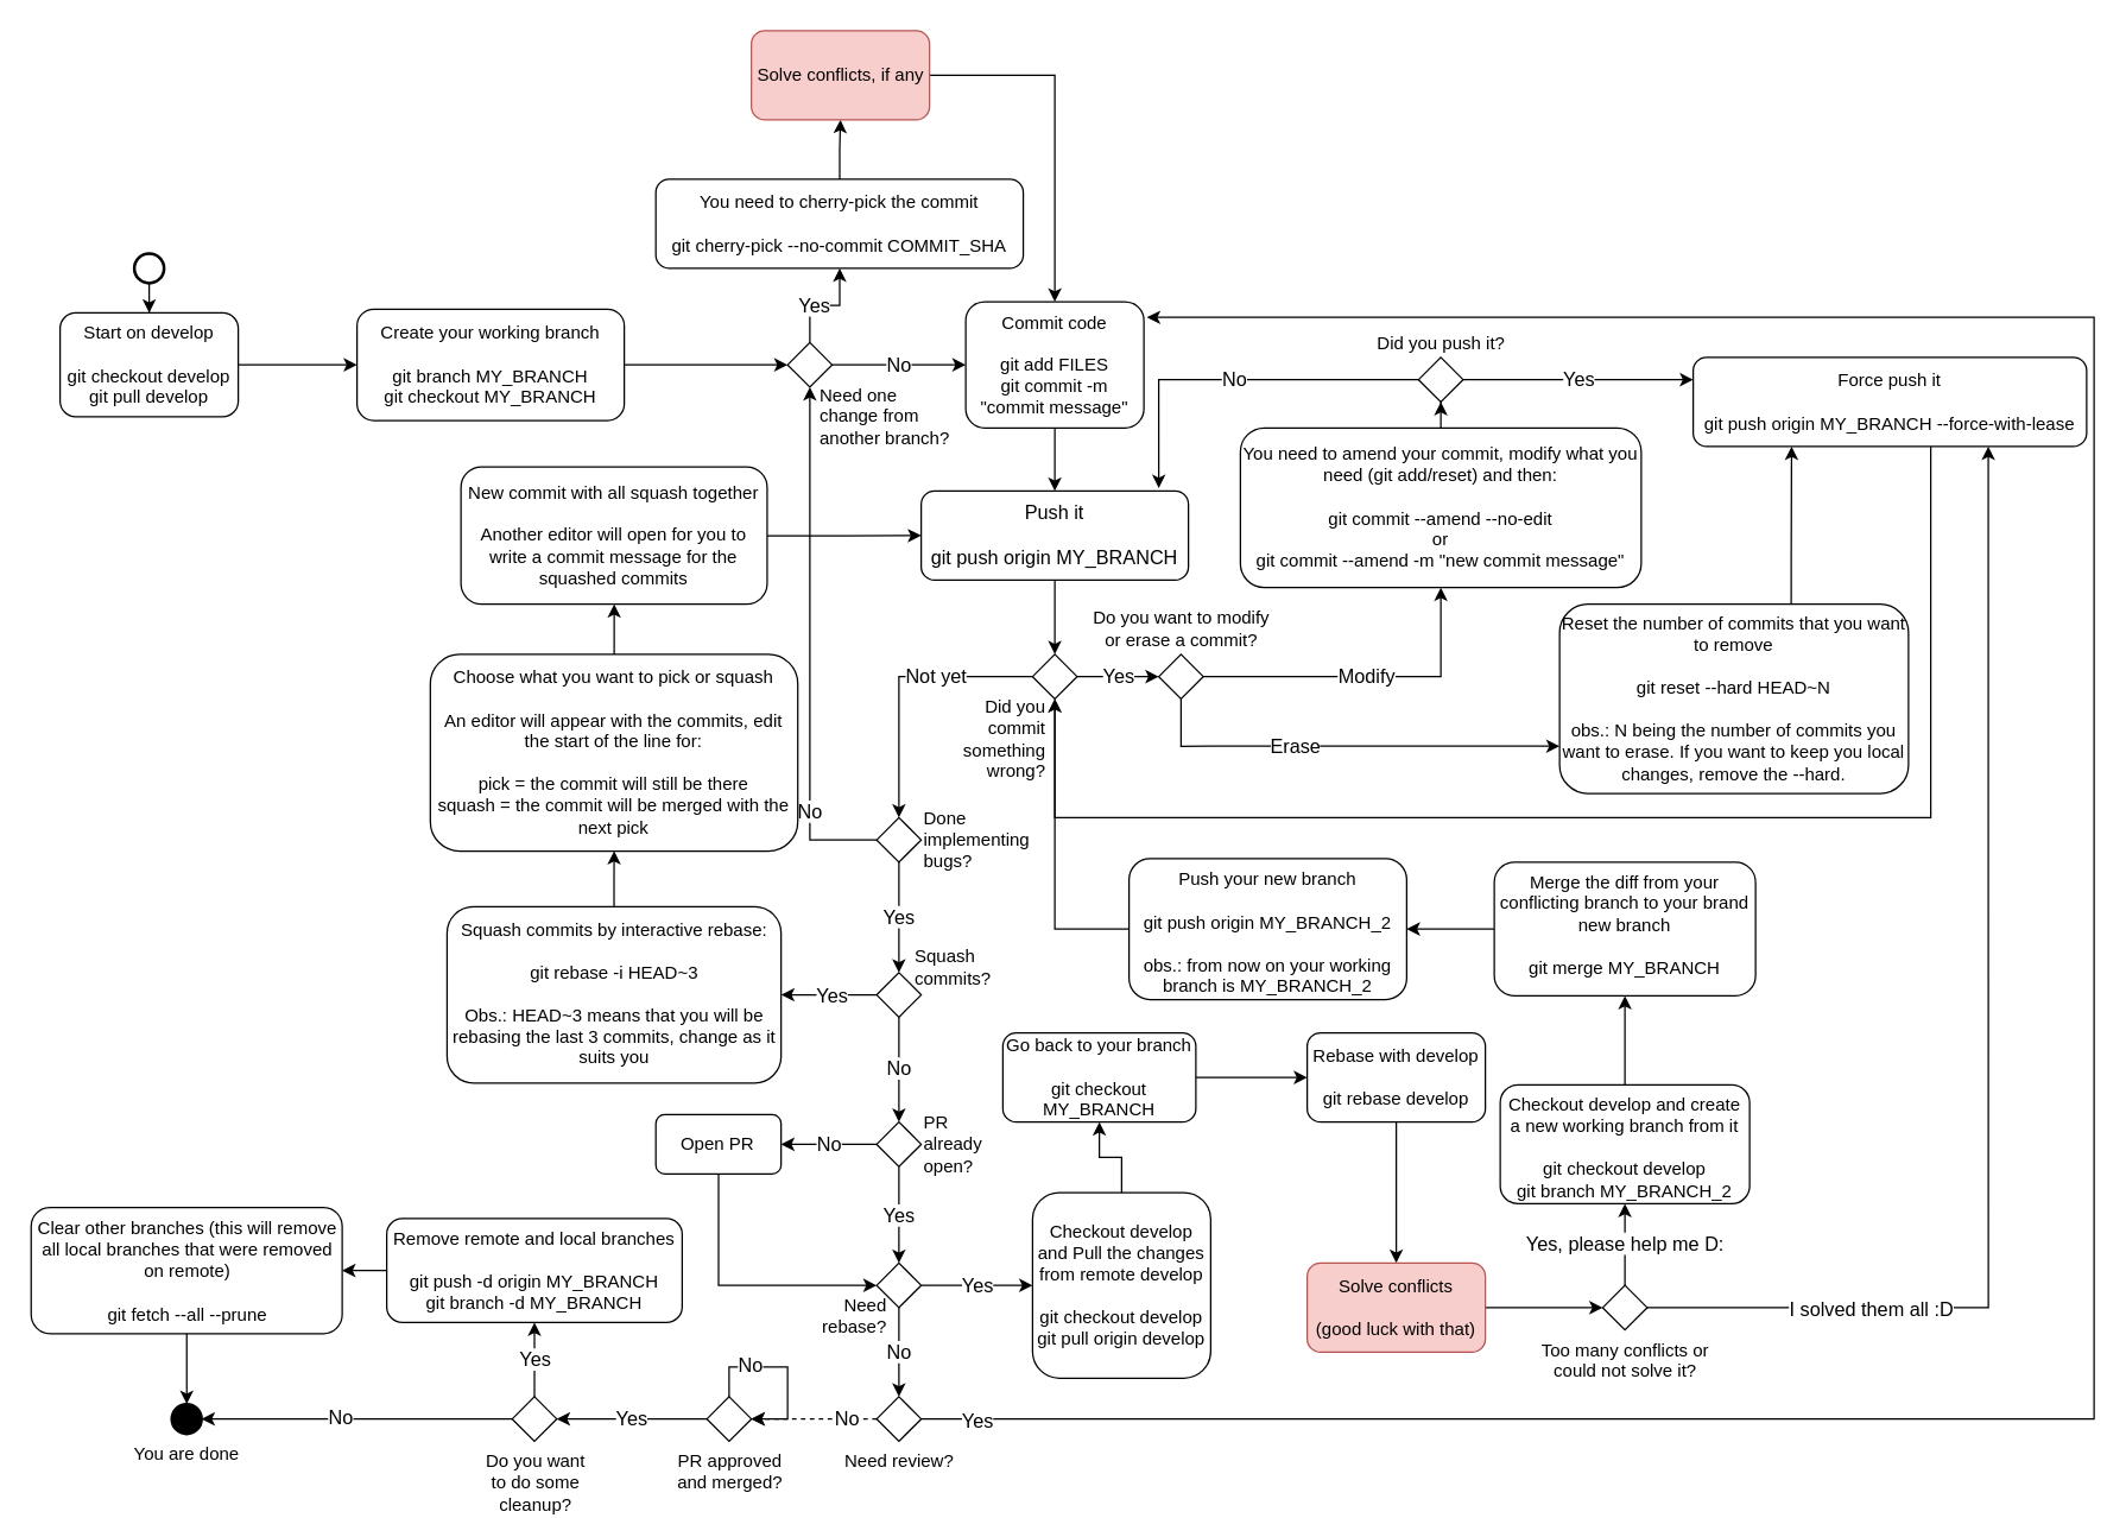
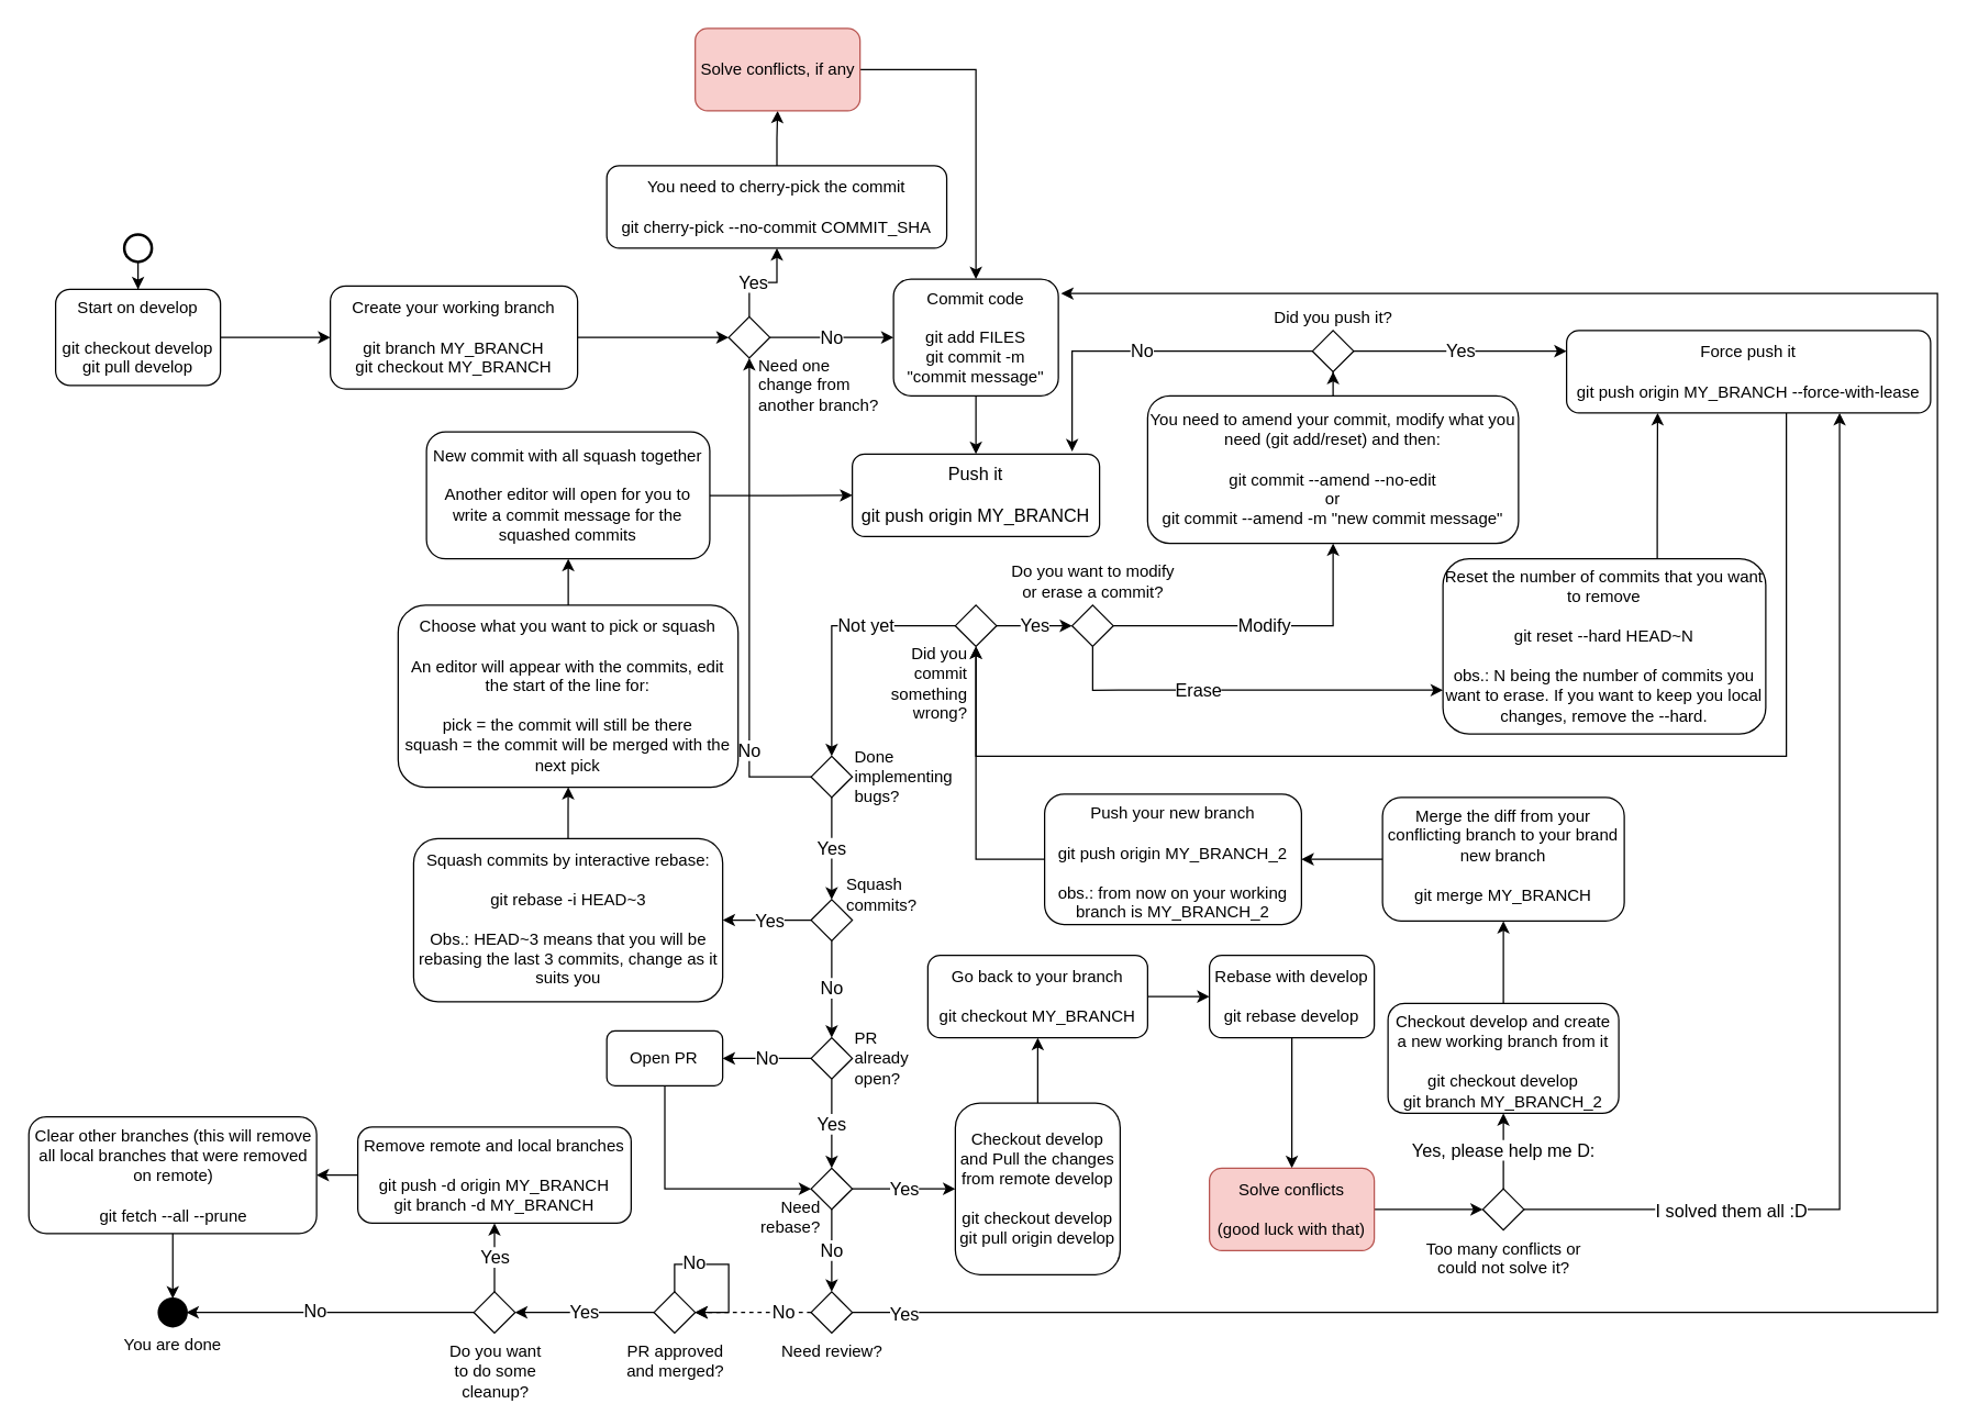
- <mxCell id="44" value="" style="edgeStyle=orthogonalEdgeStyle;rounded=0;orthogonalLoop=1;jettySize=auto;html=1;fontSize=13;" parent="1" source="45" target="38" edge="1"><mxGeometry relative="1" as="geometry" /></mxCell>
- <mxCell id="25" value="&lt;div&gt;Go back to your branch&lt;/div&gt;&lt;div&gt;&lt;br&gt;&lt;/div&gt;&lt;div&gt;git checkout MY_BRANCH&lt;br&gt;&lt;/div&gt;" style="rounded=1;whiteSpace=wrap;html=1;" parent="1" vertex="1"><mxGeometry x="675" y="695" width="130" height="60" as="geometry" /></mxCell>
+ <mxCell id="25" value="&lt;div&gt;Go back to your branch&lt;/div&gt;&lt;div&gt;&lt;br&gt;&lt;/div&gt;&lt;div&gt;git checkout MY_BRANCH&lt;br&gt;&lt;/div&gt;" style="rounded=1;whiteSpace=wrap;html=1;" parent="1" vertex="1"><mxGeometry x="675" y="695" width="160" height="60" as="geometry" /></mxCell>
